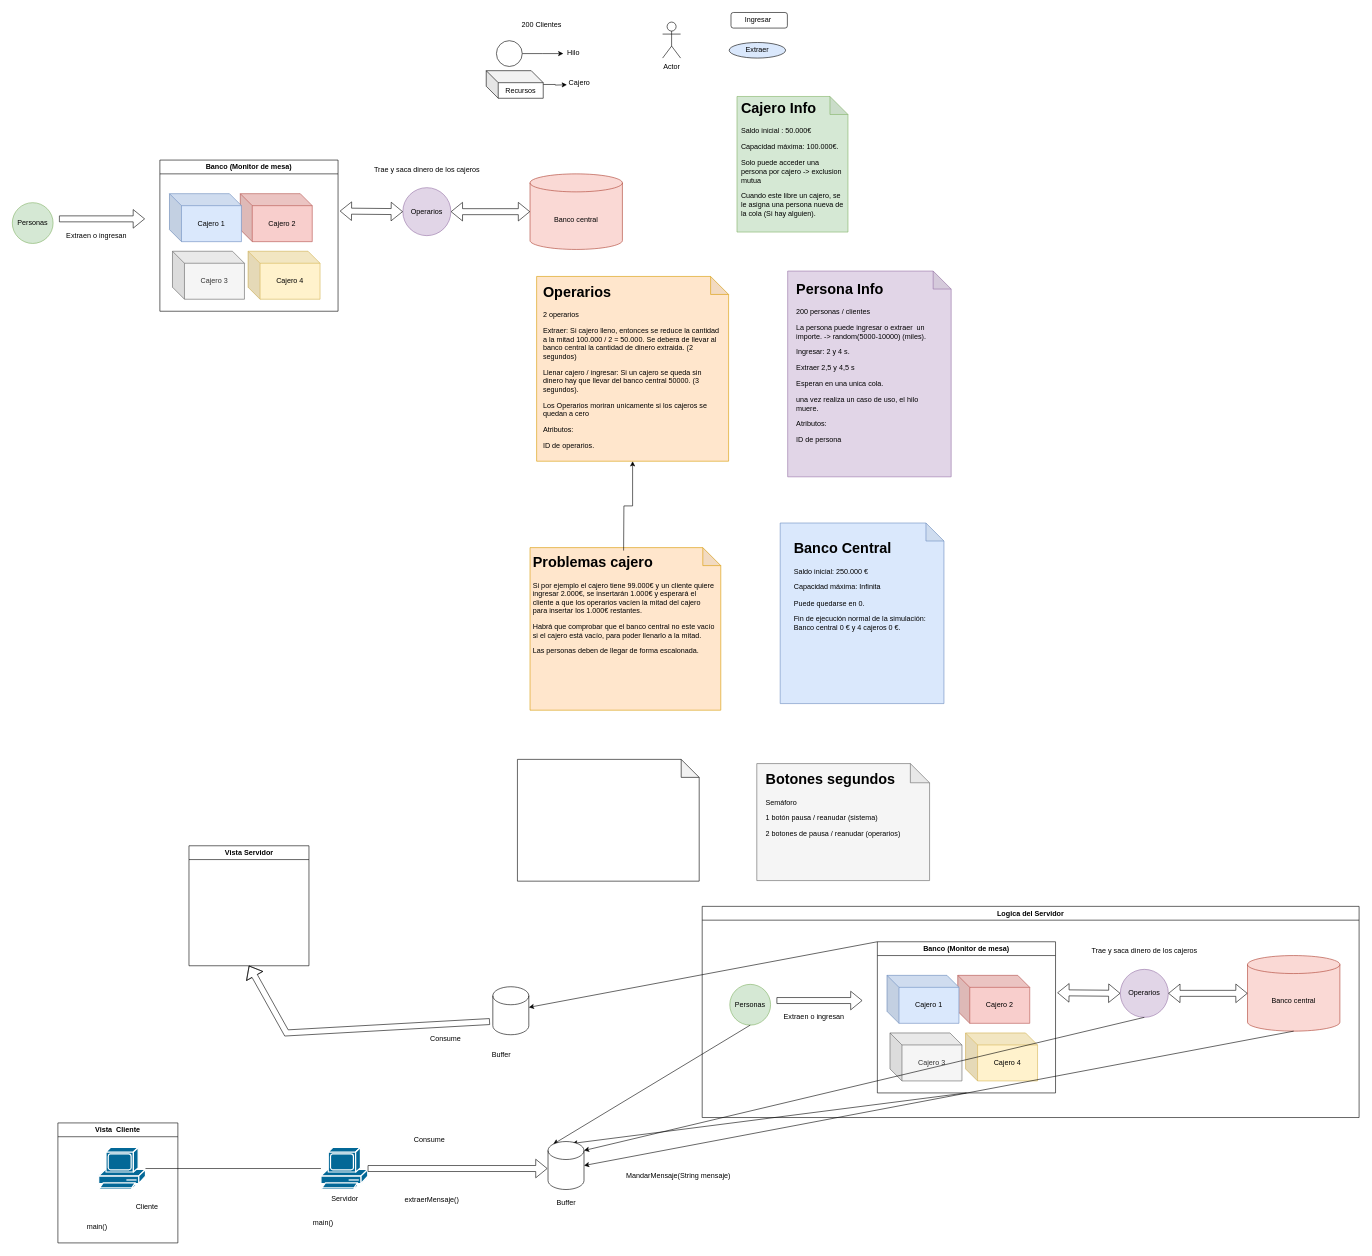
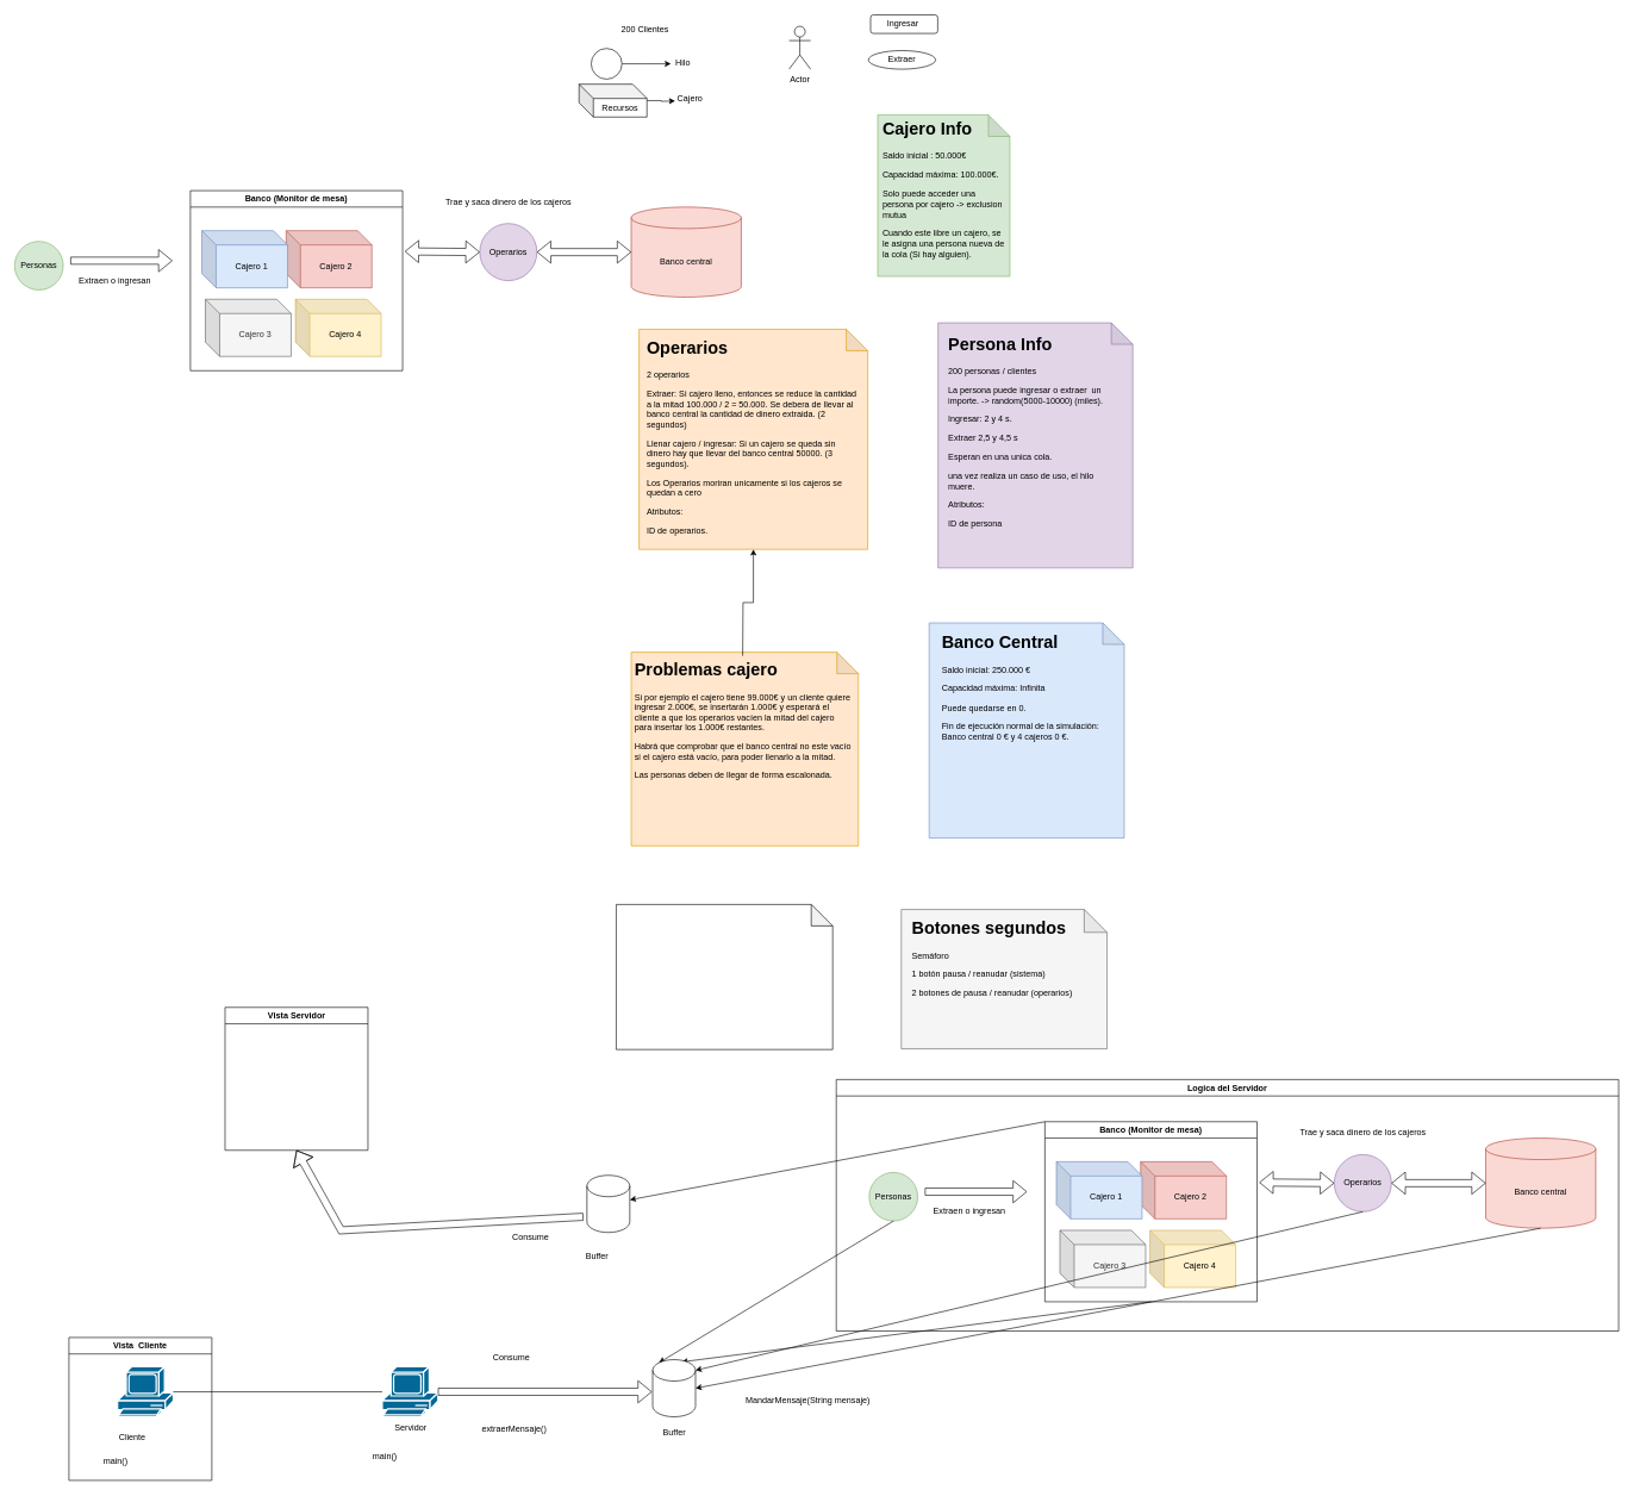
- <mxCell id="5" value="Extraer" style="ellipse;whiteSpace=wrap;html=1;fillColor=#dae8fc;" vertex="1" parent="1"><mxGeometry x="1215" y="70" width="94" height="26" as="geometry" /></mxCell>
+ <mxCell id="5" value="Extraer" style="ellipse;whiteSpace=wrap;html=1;" vertex="1" parent="1"><mxGeometry x="1215" y="70" width="94" height="26" as="geometry" /></mxCell>
- <mxCell id="26" value="&lt;h1&gt;Banco Central&lt;/h1&gt;&lt;p&gt;Saldo inicial: 250.000 €&lt;br&gt;&lt;/p&gt;&lt;p&gt;Capacidad máxima: Infinita&lt;/p&gt;&lt;p&gt;Puede quedarse en 0.&lt;/p&gt;&lt;p&gt;Fin de ejecución normal de la simulación: Banco central 0 € y 4 cajeros 0 €.&lt;br&gt;&lt;/p&gt;&lt;p&gt;&lt;br&gt;&lt;/p&gt;&lt;p&gt;&lt;br&gt;&lt;/p&gt;&lt;p&gt;&lt;br&gt;&lt;/p&gt;" style="text;html=1;strokeColor=none;fillColor=none;spacing=5;spacingTop=-20;whiteSpace=wrap;overflow=hidden;rounded=0;" vertex="1" parent="1"><mxGeometry x="1317.5" y="894" width="248" height="267" as="geometry" /></mxCell>
+ <mxCell id="26" value="&lt;h1&gt;Banco Central&lt;/h1&gt;&lt;p&gt;Saldo inicial: 250.000 €&lt;br&gt;&lt;/p&gt;&lt;p&gt;Capacidad máxima: Infinita&lt;/p&gt;&lt;p&gt;Puede quedarse en 0.&lt;/p&gt;&lt;p&gt;Fin de ejecución normal de la simulación: Banco central 0 € y 4 cajeros 0 €.&lt;br&gt;&lt;/p&gt;&lt;p&gt;&lt;br&gt;&lt;/p&gt;&lt;p&gt;&lt;br&gt;&lt;/p&gt;&lt;p&gt;&lt;br&gt;&lt;/p&gt;" style="text;html=1;strokeColor=none;fillColor=none;spacing=5;spacingTop=-20;whiteSpace=wrap;overflow=hidden;rounded=0;" vertex="1" parent="1"><mxGeometry x="1312.5" y="879" width="248" height="267" as="geometry" /></mxCell>
- <mxCell id="41" value="Cliente&amp;nbsp;" style="text;html=1;align=center;verticalAlign=middle;resizable=0;points=[];autosize=1;strokeColor=none;fillColor=none;" vertex="1" parent="1"><mxGeometry x="215.5" y="1998" width="60" height="26" as="geometry" /></mxCell>
+ <mxCell id="41" value="Cliente&amp;nbsp;" style="text;html=1;align=center;verticalAlign=middle;resizable=0;points=[];autosize=1;strokeColor=none;fillColor=none;" vertex="1" parent="1"><mxGeometry x="155.5" y="1998" width="60" height="26" as="geometry" /></mxCell>
